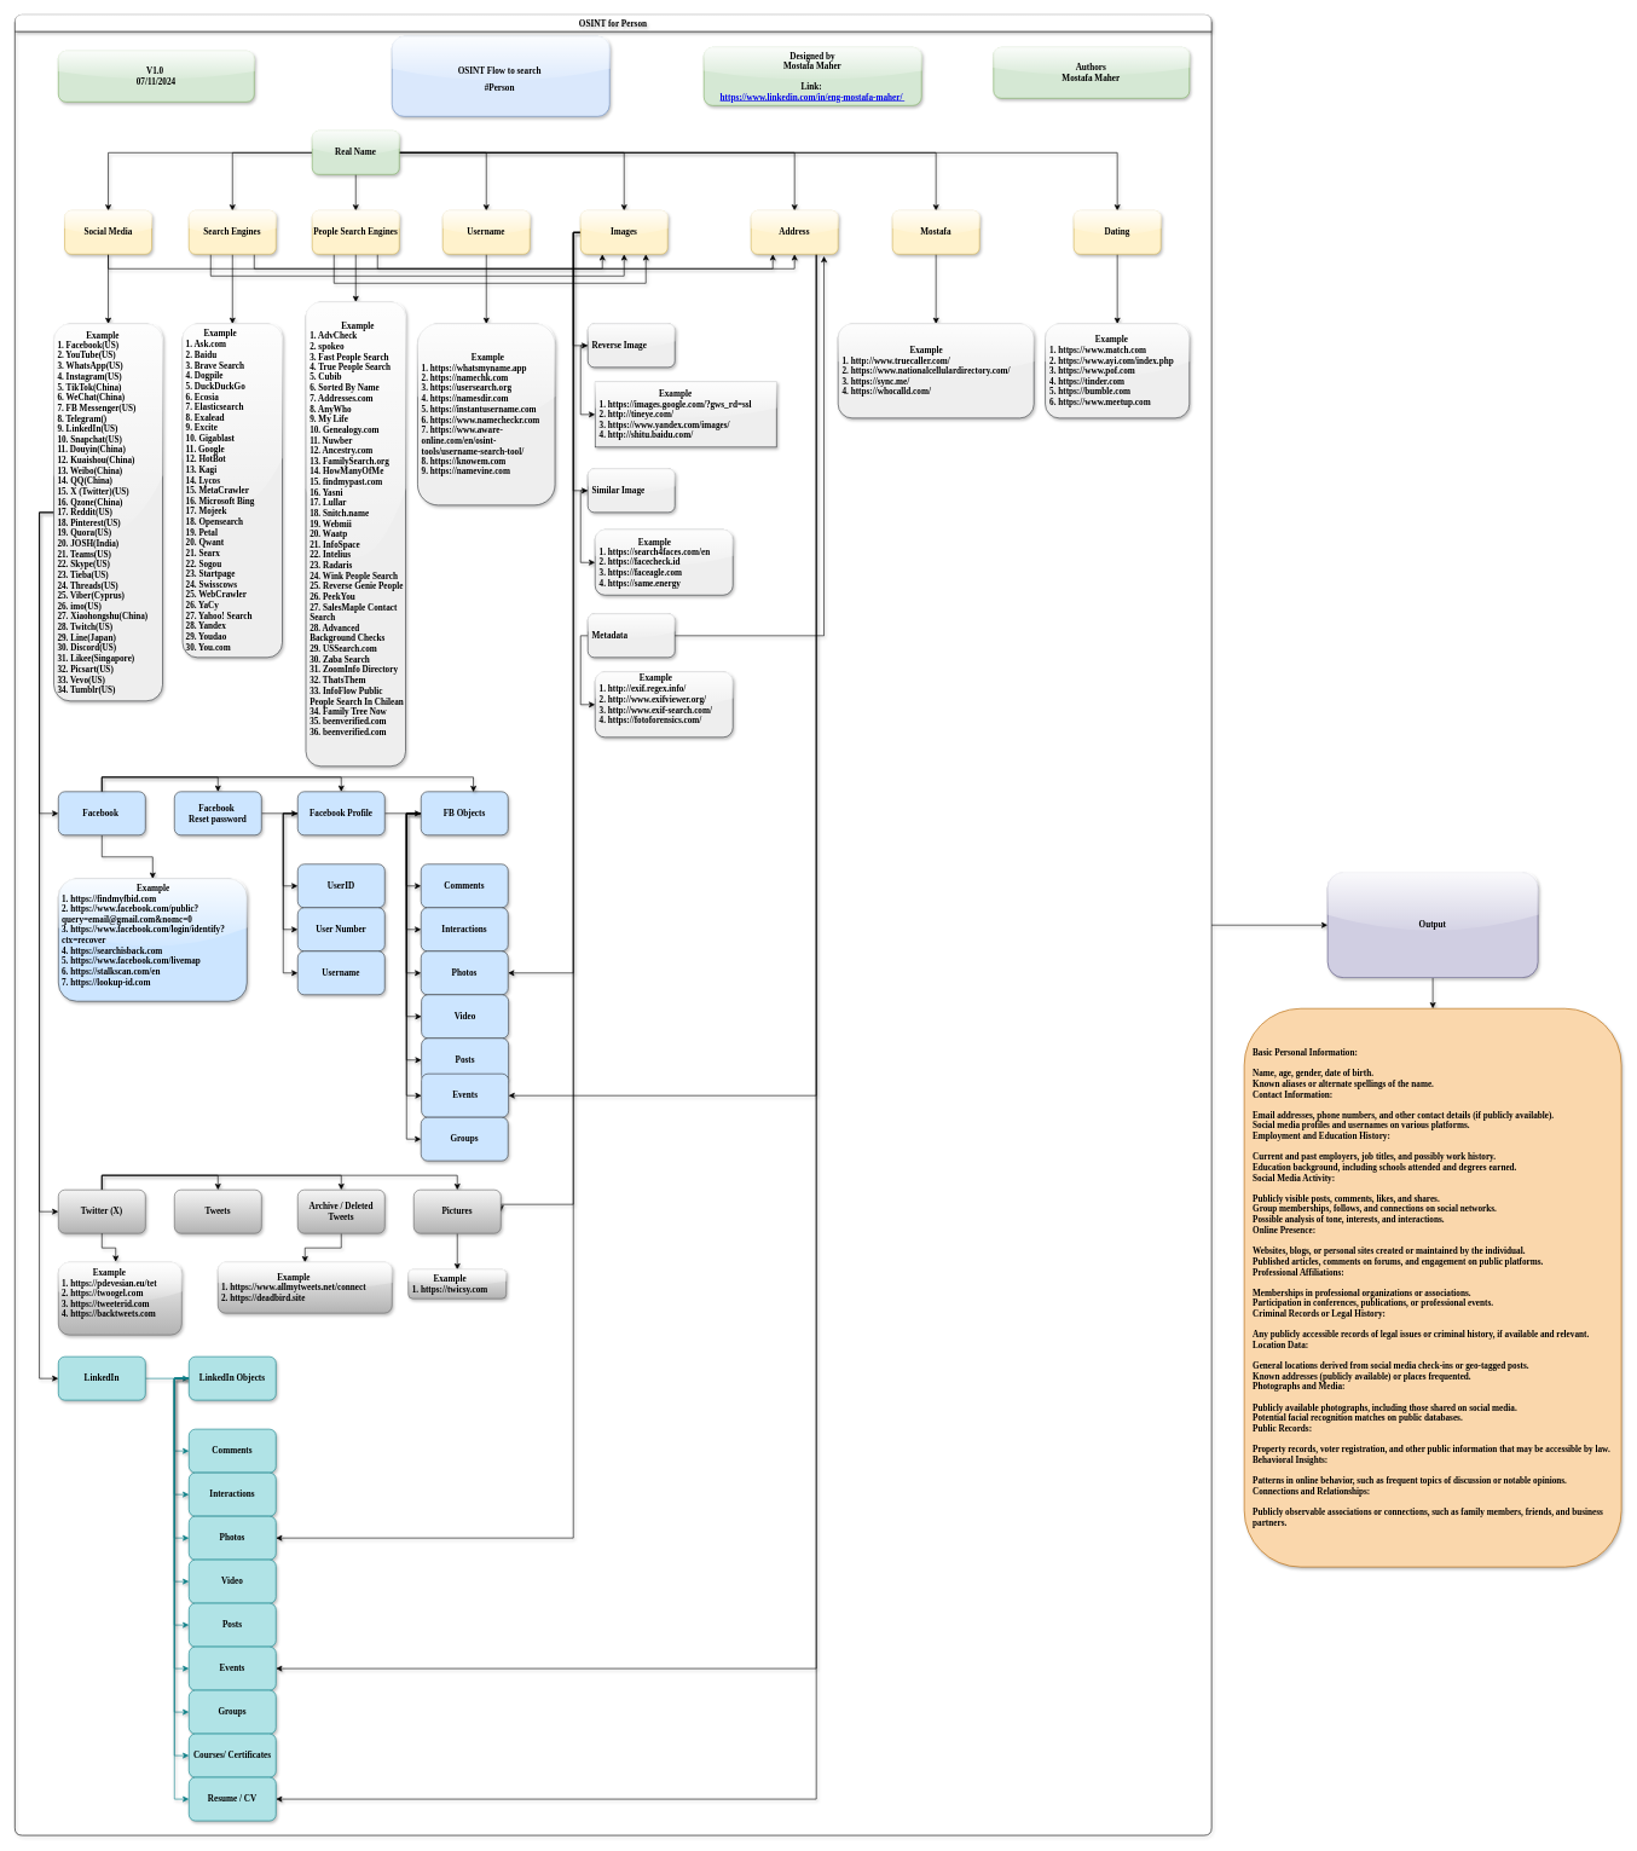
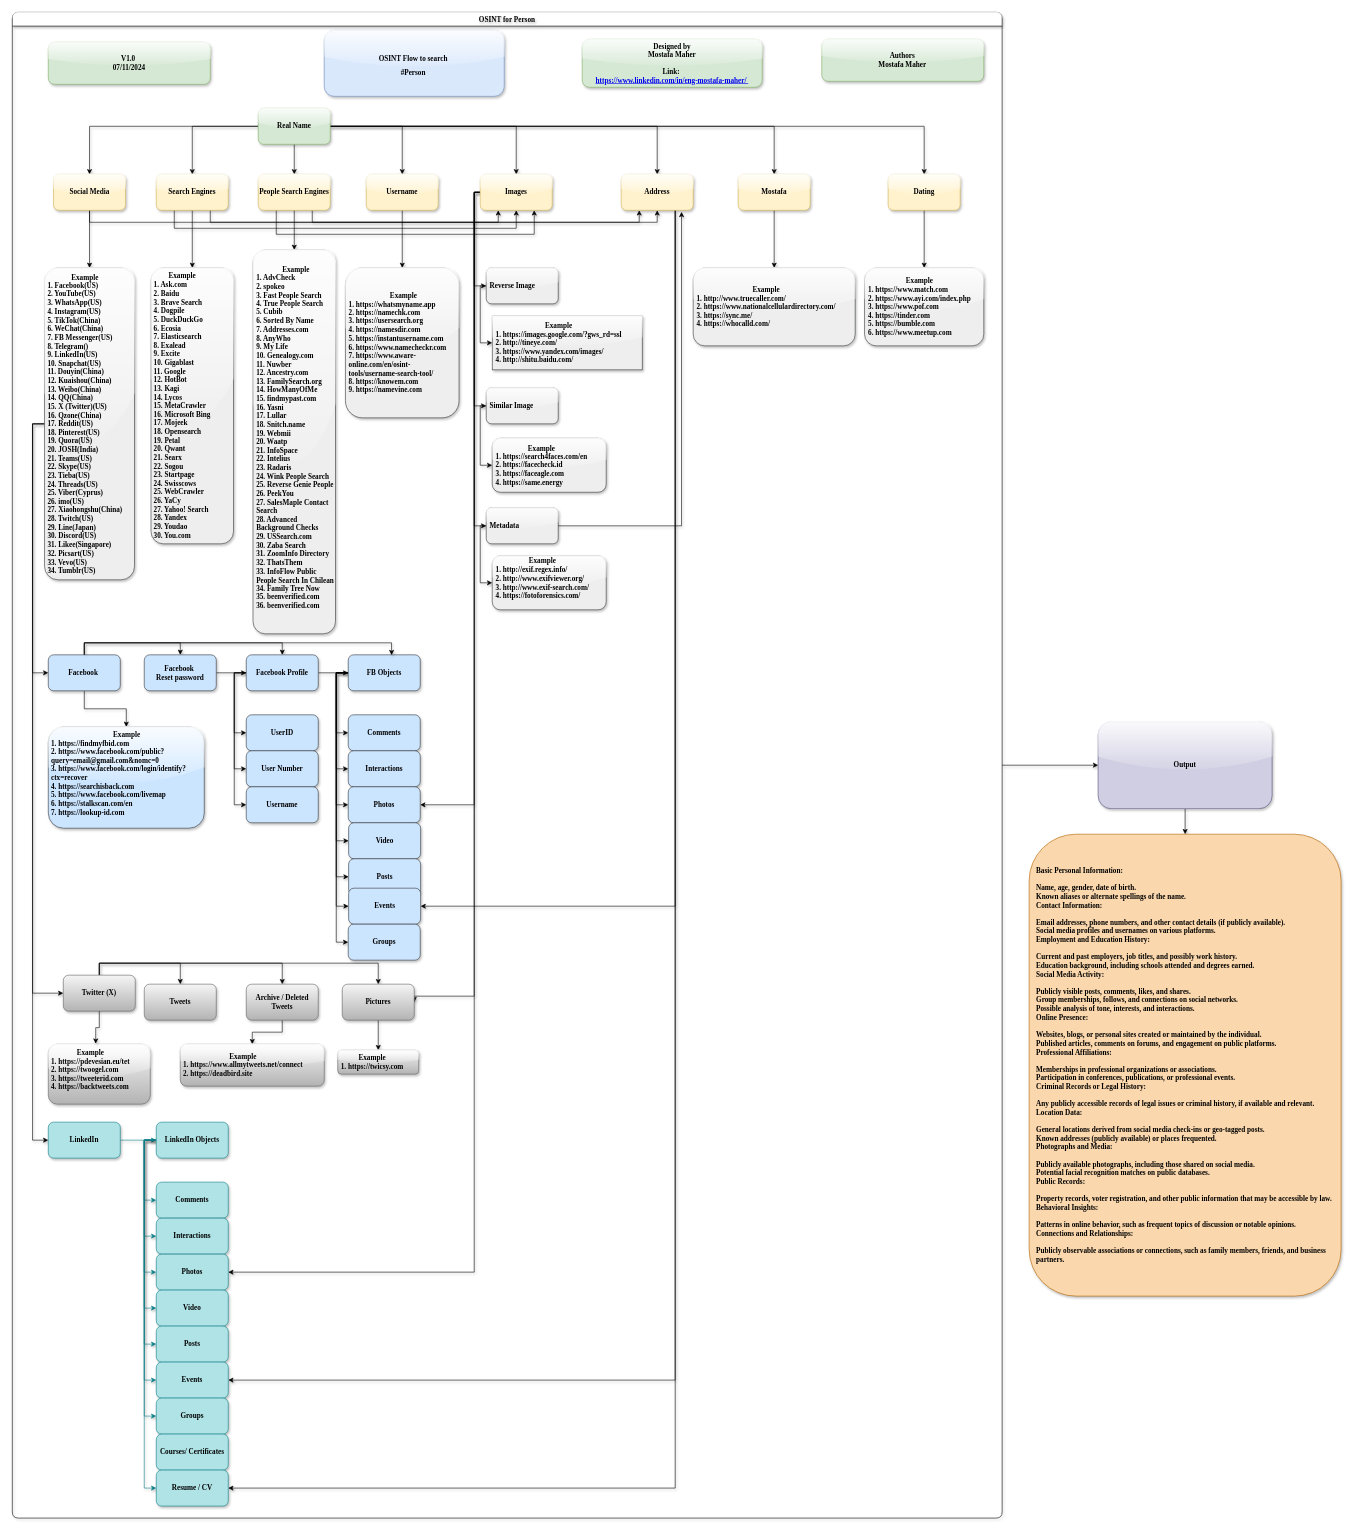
+ <mxCell id="35" style="edgeStyle=orthogonalEdgeStyle;rounded=0;orthogonalLoop=1;jettySize=auto;html=1;exitX=0;exitY=0.5;exitDx=0;exitDy=0;entryX=0;entryY=0.5;entryDx=0;entryDy=0;shadow=1;fontSize=12;fontFamily=Times New Roman;" edge="1" parent="1" source="36" target="121"><mxGeometry relative="1" as="geometry"><Array as="points"><mxPoint x="790" y="320" /><mxPoint x="790" y="876" /></Array></mxGeometry></mxCell>
- <mxCell id="52" value="Twitter (X)" style="rounded=1;whiteSpace=wrap;html=1;shadow=1;fillColor=#f5f5f5;gradientColor=#b3b3b3;strokeColor=#666666;fontStyle=1;textShadow=0;fontFamily=Times New Roman;labelBorderColor=none;strokeWidth=1;fontSize=12;" parent="1" vertex="1"><mxGeometry y="1640" width="120" height="60" as="geometry" x="80" /></mxCell>
+ <mxCell id="52" value="Twitter (X)" style="rounded=1;whiteSpace=wrap;html=1;shadow=1;fillColor=#f5f5f5;gradientColor=#b3b3b3;strokeColor=#666666;fontStyle=1;textShadow=0;fontFamily=Times New Roman;labelBorderColor=none;strokeWidth=1;fontSize=12;" parent="1" vertex="1"><mxGeometry x="105" y="1625" width="120" height="60" as="geometry" /></mxCell>
- <mxCell id="98" style="edgeStyle=orthogonalEdgeStyle;rounded=0;orthogonalLoop=1;jettySize=auto;html=1;exitX=0;exitY=0.5;exitDx=0;exitDy=0;entryX=0;entryY=0.5;entryDx=0;entryDy=0;strokeColor=#0E8088;fontStyle=1;textShadow=0;shadow=1;fontFamily=Times New Roman;labelBorderColor=none;strokeWidth=1;fontSize=12;" parent="1" source="100" target="108" edge="1"><mxGeometry relative="1" as="geometry" /></mxCell>
